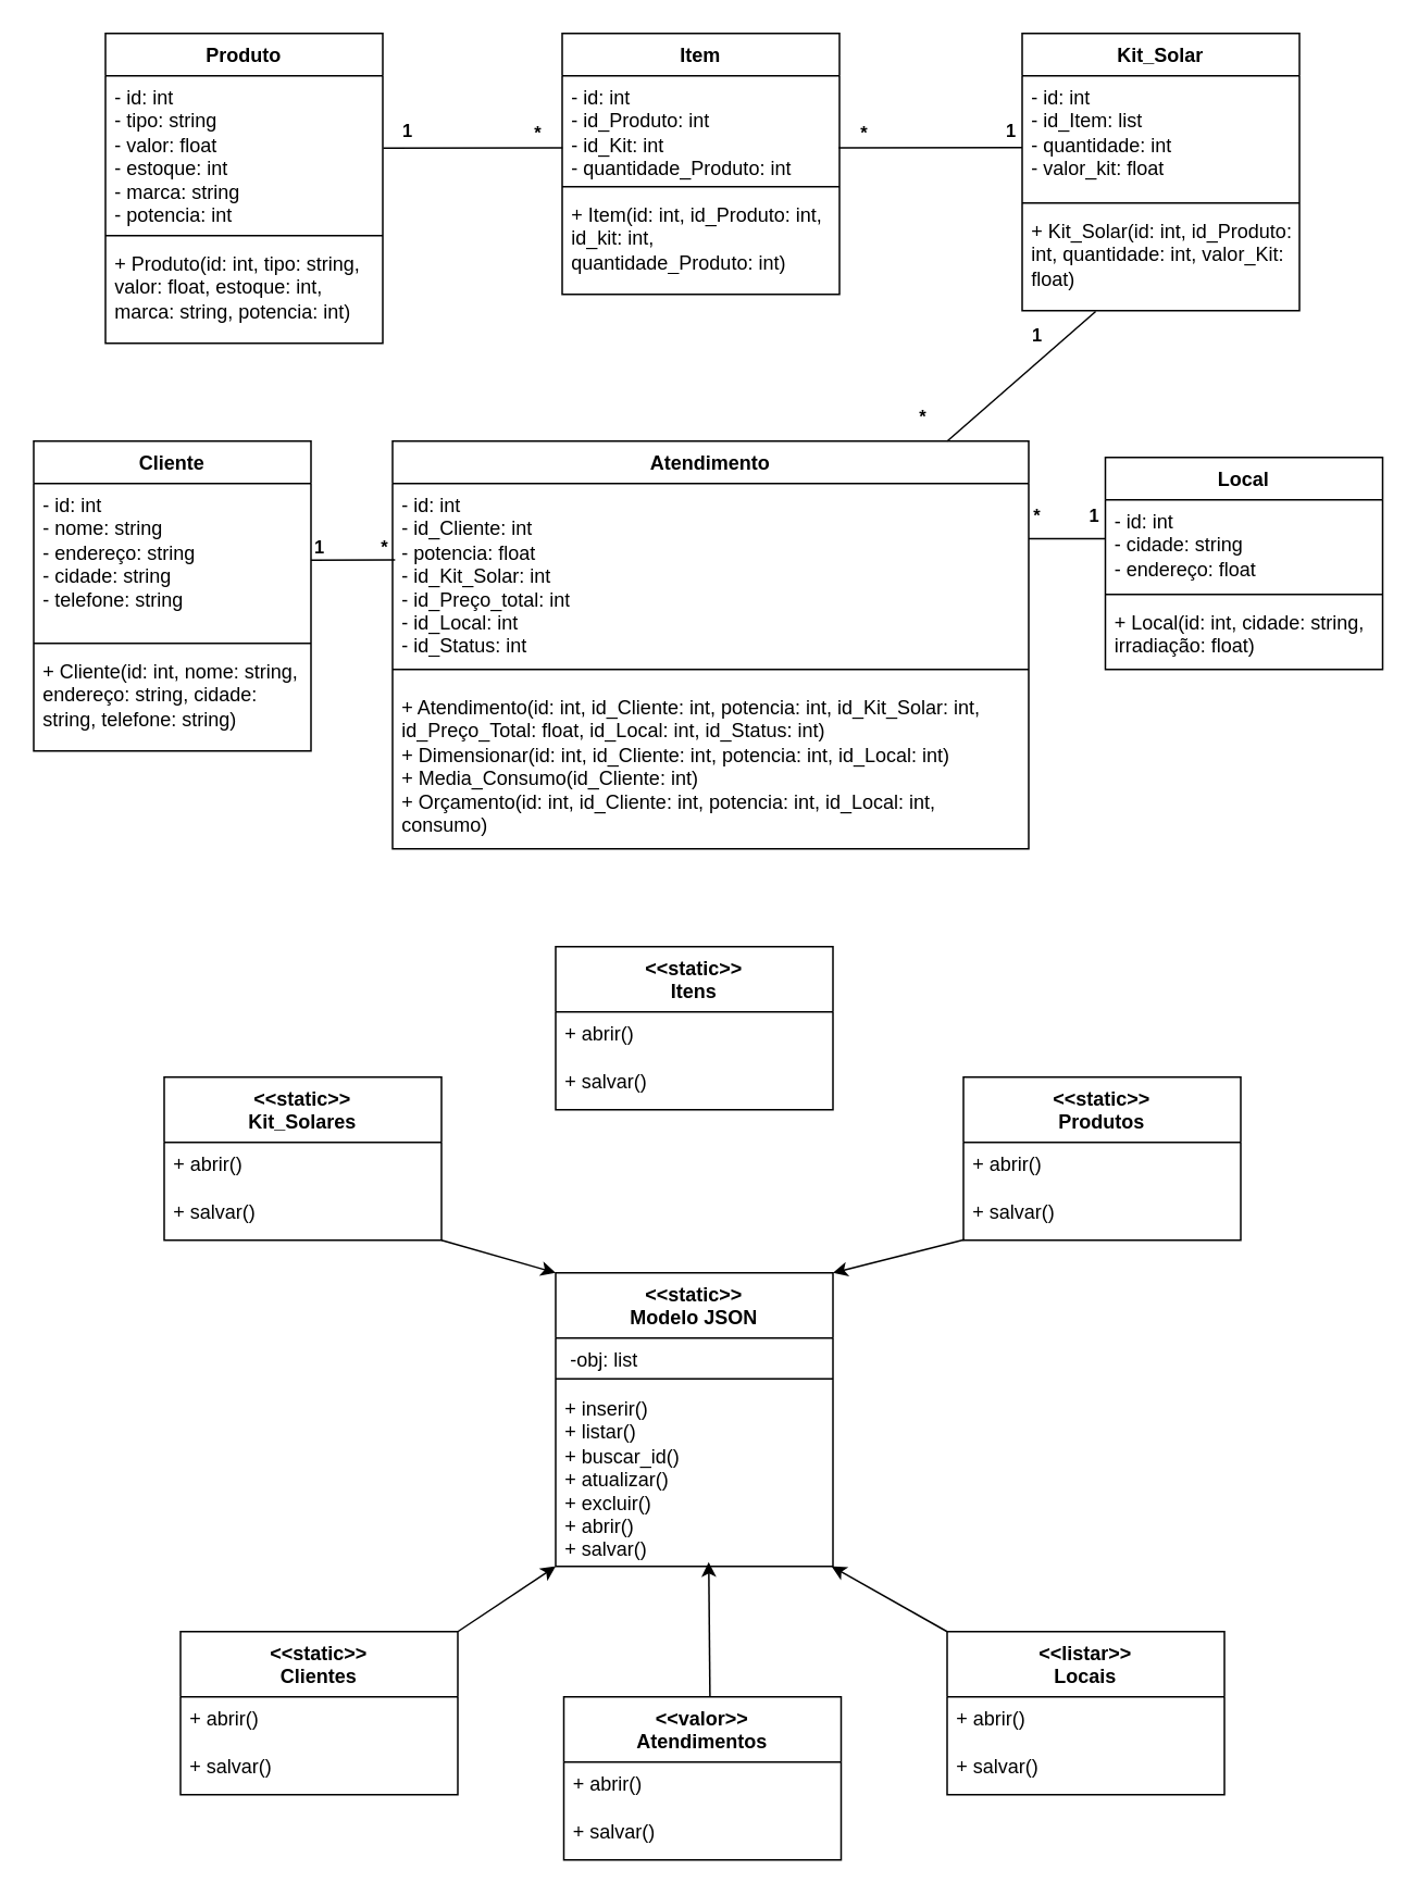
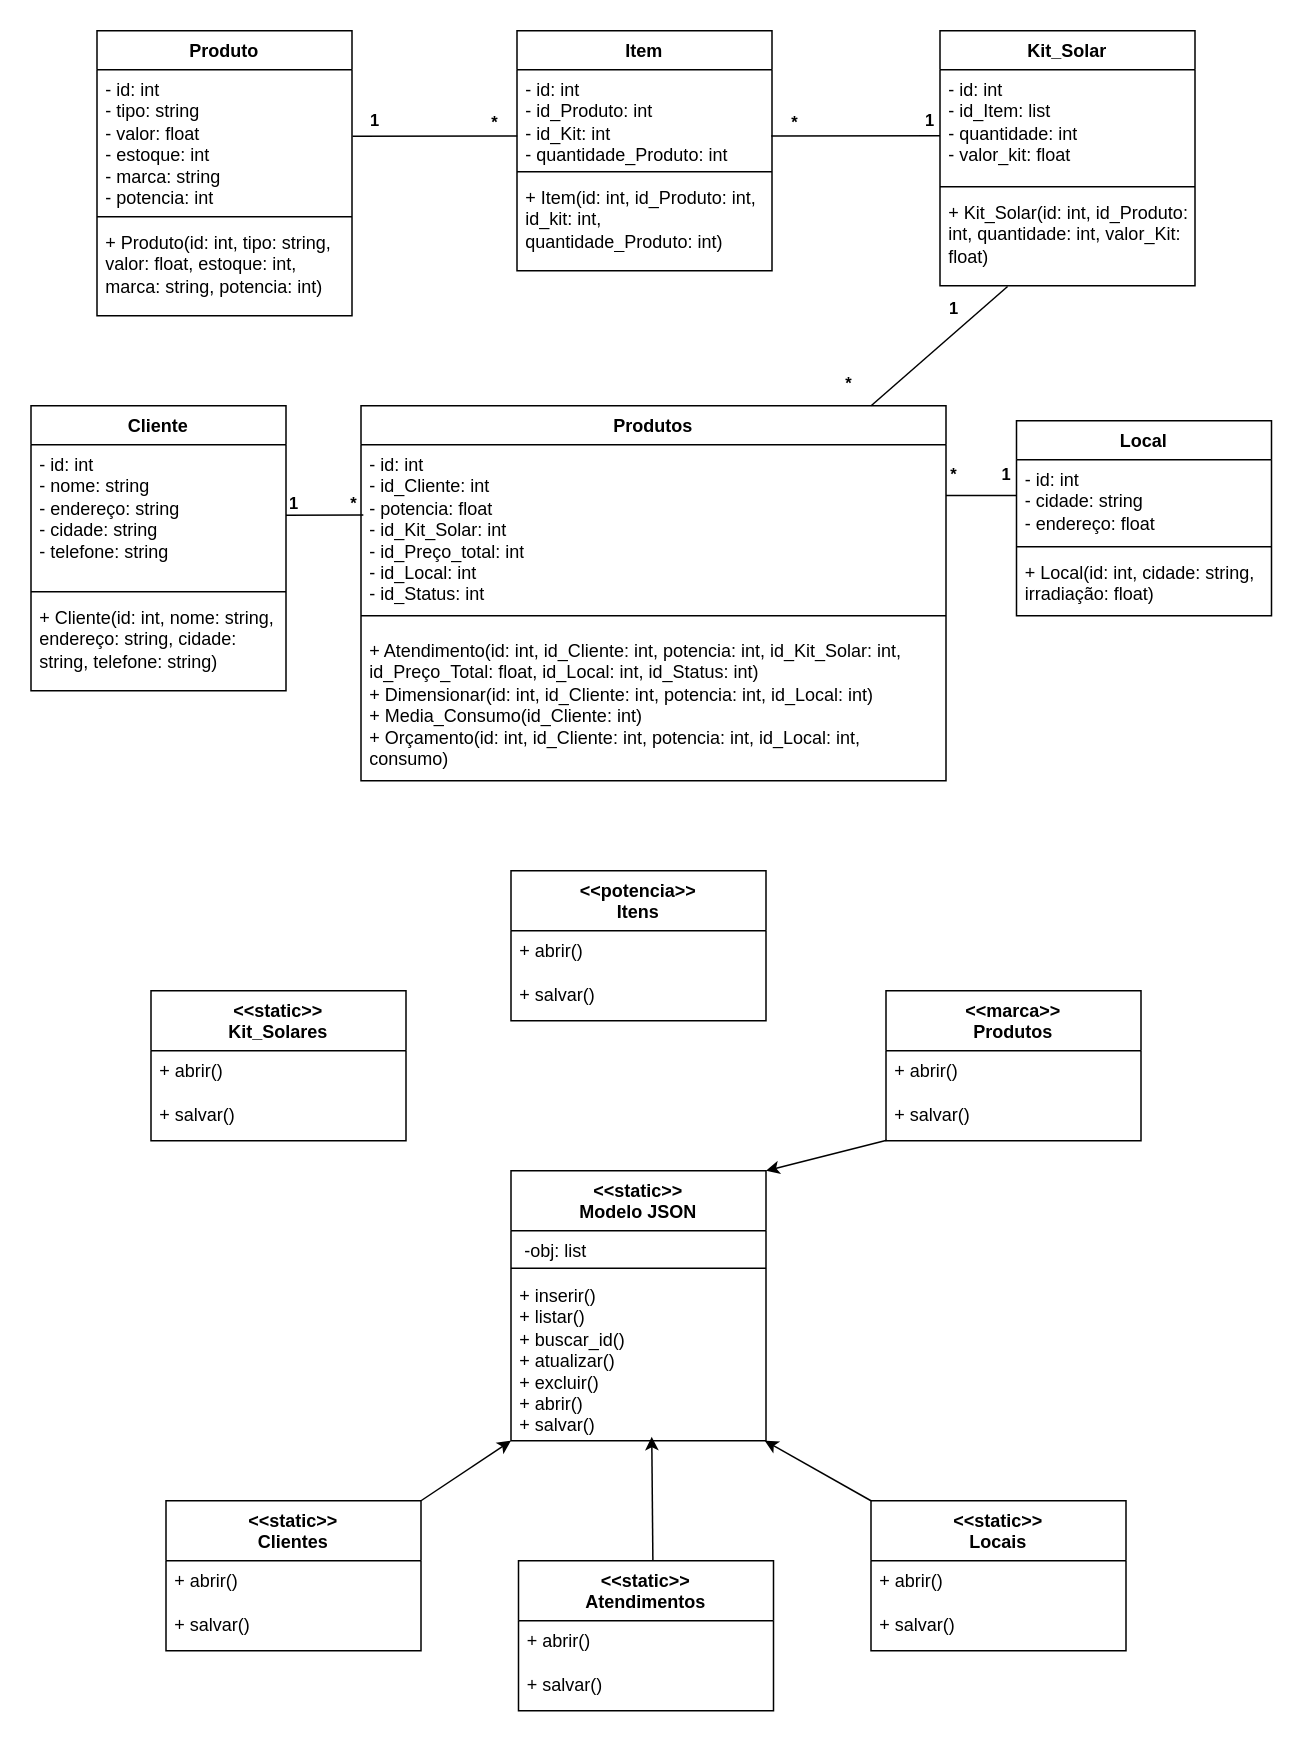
- <mxCell id="40" value="Atendimento" style="swimlane;fontStyle=1;align=center;verticalAlign=top;childLayout=stackLayout;horizontal=1;startSize=26;horizontalStack=0;resizeParent=1;resizeParentMax=0;resizeLast=0;collapsible=1;marginBottom=0;whiteSpace=wrap;html=1;" parent="1" vertex="1"><mxGeometry x="240" y="270" width="390" height="250" as="geometry" /></mxCell>
+ <mxCell id="40" value="Produtos" style="swimlane;fontStyle=1;align=center;verticalAlign=top;childLayout=stackLayout;horizontal=1;startSize=26;horizontalStack=0;resizeParent=1;resizeParentMax=0;resizeLast=0;collapsible=1;marginBottom=0;whiteSpace=wrap;html=1;" parent="1" vertex="1"><mxGeometry x="240" y="270" width="390" height="250" as="geometry" /></mxCell>
- <mxCell id="24" value="&amp;lt;&amp;lt;static&amp;gt;&amp;gt;&lt;div&gt;Itens&lt;/div&gt;" style="swimlane;fontStyle=1;align=center;verticalAlign=top;childLayout=stackLayout;horizontal=1;startSize=40;horizontalStack=0;resizeParent=1;resizeParentMax=0;resizeLast=0;collapsible=1;marginBottom=0;whiteSpace=wrap;html=1;" parent="1" vertex="1"><mxGeometry x="340" y="580" width="170" height="100" as="geometry" /></mxCell>
+ <mxCell id="24" value="&amp;lt;&amp;lt;potencia&amp;gt;&amp;gt;&lt;div&gt;Itens&lt;/div&gt;" style="swimlane;fontStyle=1;align=center;verticalAlign=top;childLayout=stackLayout;horizontal=1;startSize=40;horizontalStack=0;resizeParent=1;resizeParentMax=0;resizeLast=0;collapsible=1;marginBottom=0;whiteSpace=wrap;html=1;" parent="1" vertex="1"><mxGeometry x="340" y="580" width="170" height="100" as="geometry" /></mxCell>
- <mxCell id="17" value="&amp;lt;&amp;lt;static&amp;gt;&amp;gt;&lt;div&gt;Produtos&lt;/div&gt;" style="swimlane;fontStyle=1;align=center;verticalAlign=top;childLayout=stackLayout;horizontal=1;startSize=40;horizontalStack=0;resizeParent=1;resizeParentMax=0;resizeLast=0;collapsible=1;marginBottom=0;whiteSpace=wrap;html=1;" parent="1" vertex="1"><mxGeometry x="590" y="660" width="170" height="100" as="geometry" /></mxCell>
+ <mxCell id="17" value="&amp;lt;&amp;lt;marca&amp;gt;&amp;gt;&lt;div&gt;Produtos&lt;/div&gt;" style="swimlane;fontStyle=1;align=center;verticalAlign=top;childLayout=stackLayout;horizontal=1;startSize=40;horizontalStack=0;resizeParent=1;resizeParentMax=0;resizeLast=0;collapsible=1;marginBottom=0;whiteSpace=wrap;html=1;" parent="1" vertex="1"><mxGeometry x="590" y="660" width="170" height="100" as="geometry" /></mxCell>
- <mxCell id="32" style="rounded=0;orthogonalLoop=1;jettySize=auto;html=1;exitX=1;exitY=1;exitDx=0;exitDy=0;entryX=0;entryY=0;entryDx=0;entryDy=0;" parent="1" source="30" target="6" edge="1"><mxGeometry relative="1" as="geometry" /></mxCell>
- <mxCell id="11" value="&amp;lt;&amp;lt;listar&amp;gt;&amp;gt;&lt;div&gt;Locais&lt;/div&gt;" style="swimlane;fontStyle=1;align=center;verticalAlign=top;childLayout=stackLayout;horizontal=1;startSize=40;horizontalStack=0;resizeParent=1;resizeParentMax=0;resizeLast=0;collapsible=1;marginBottom=0;whiteSpace=wrap;html=1;" parent="1" vertex="1"><mxGeometry x="580" y="1000" width="170" height="100" as="geometry" /></mxCell>
+ <mxCell id="11" value="&amp;lt;&amp;lt;static&amp;gt;&amp;gt;&lt;div&gt;Locais&lt;/div&gt;" style="swimlane;fontStyle=1;align=center;verticalAlign=top;childLayout=stackLayout;horizontal=1;startSize=40;horizontalStack=0;resizeParent=1;resizeParentMax=0;resizeLast=0;collapsible=1;marginBottom=0;whiteSpace=wrap;html=1;" parent="1" vertex="1"><mxGeometry x="580" y="1000" width="170" height="100" as="geometry" /></mxCell>
- <mxCell id="56" value="&amp;lt;&amp;lt;valor&amp;gt;&amp;gt;&lt;div&gt;Atendimentos&lt;/div&gt;" style="swimlane;fontStyle=1;align=center;verticalAlign=top;childLayout=stackLayout;horizontal=1;startSize=40;horizontalStack=0;resizeParent=1;resizeParentMax=0;resizeLast=0;collapsible=1;marginBottom=0;whiteSpace=wrap;html=1;" vertex="1" parent="1"><mxGeometry x="345" y="1040" width="170" height="100" as="geometry" /></mxCell>
+ <mxCell id="56" value="&amp;lt;&amp;lt;static&amp;gt;&amp;gt;&lt;div&gt;Atendimentos&lt;/div&gt;" style="swimlane;fontStyle=1;align=center;verticalAlign=top;childLayout=stackLayout;horizontal=1;startSize=40;horizontalStack=0;resizeParent=1;resizeParentMax=0;resizeLast=0;collapsible=1;marginBottom=0;whiteSpace=wrap;html=1;" vertex="1" parent="1"><mxGeometry x="345" y="1040" width="170" height="100" as="geometry" /></mxCell>
